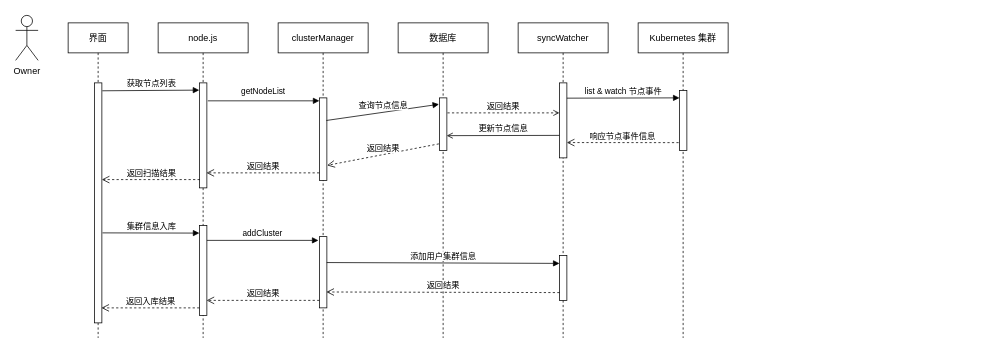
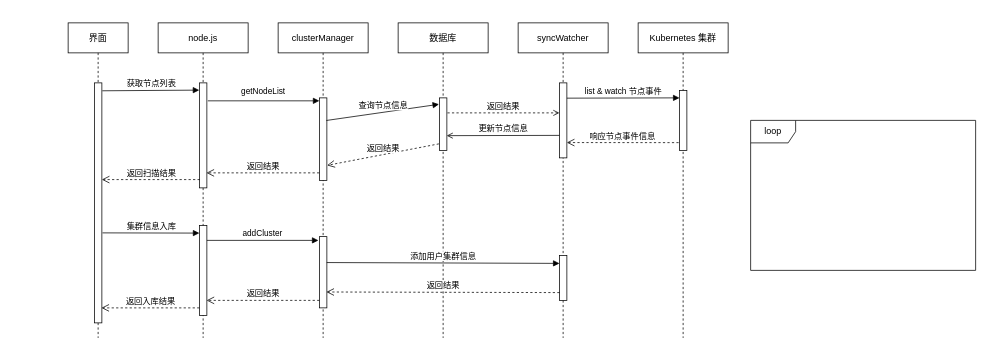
- <mxCell id="10" value="Owner" style="shape=umlActor;verticalLabelPosition=bottom;verticalAlign=top;html=1;outlineConnect=0;" vertex="1" parent="1"><mxGeometry x="20" y="20" width="30" height="60" as="geometry" /></mxCell>
+ <mxCell id="31" value="loop" style="shape=umlFrame;whiteSpace=wrap;html=1;" vertex="1" parent="1"><mxGeometry x="1000" y="160" width="300" height="200" as="geometry" /></mxCell>
